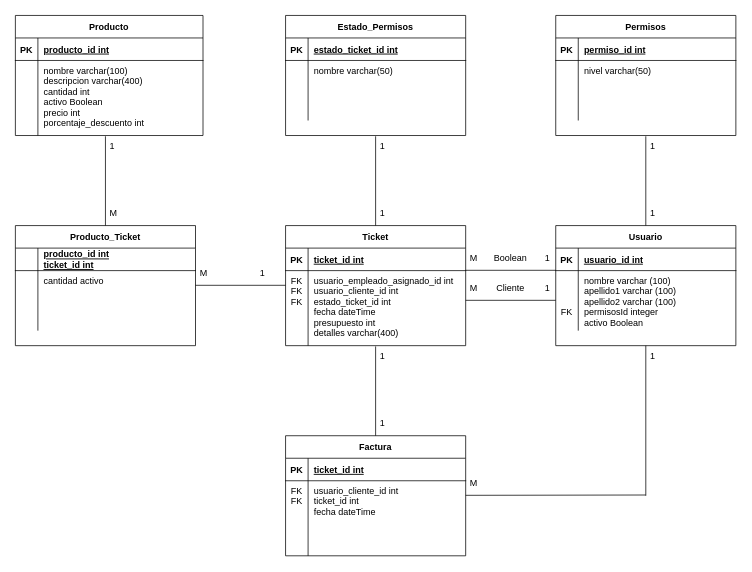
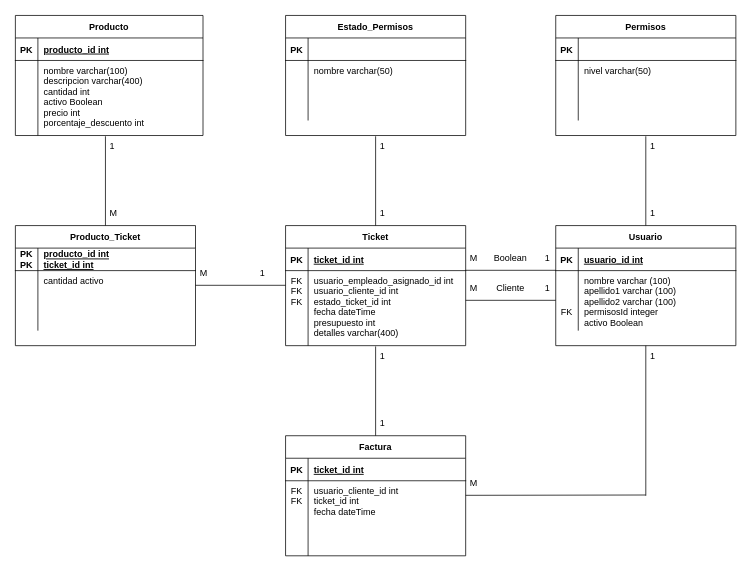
- <mxCell id="33" value="estado_ticket_id int" style="shape=partialRectangle;overflow=hidden;connectable=0;fillColor=none;top=0;left=0;bottom=0;right=0;align=left;spacingLeft=6;fontStyle=5;" vertex="1" parent="31"><mxGeometry x="30" width="210" height="30" as="geometry" /></mxCell>
- <mxCell id="12" value="permiso_id int" style="shape=partialRectangle;overflow=hidden;connectable=0;fillColor=none;top=0;left=0;bottom=0;right=0;align=left;spacingLeft=6;fontStyle=5;" vertex="1" parent="10"><mxGeometry x="30" width="210" height="30" as="geometry" /></mxCell>
+ <mxCell id="39" value="PK&#10;PK" style="shape=partialRectangle;overflow=hidden;connectable=0;fillColor=none;top=0;left=0;bottom=0;right=0;fontStyle=1;" vertex="1" parent="38"><mxGeometry width="30" height="30" as="geometry" /></mxCell>
